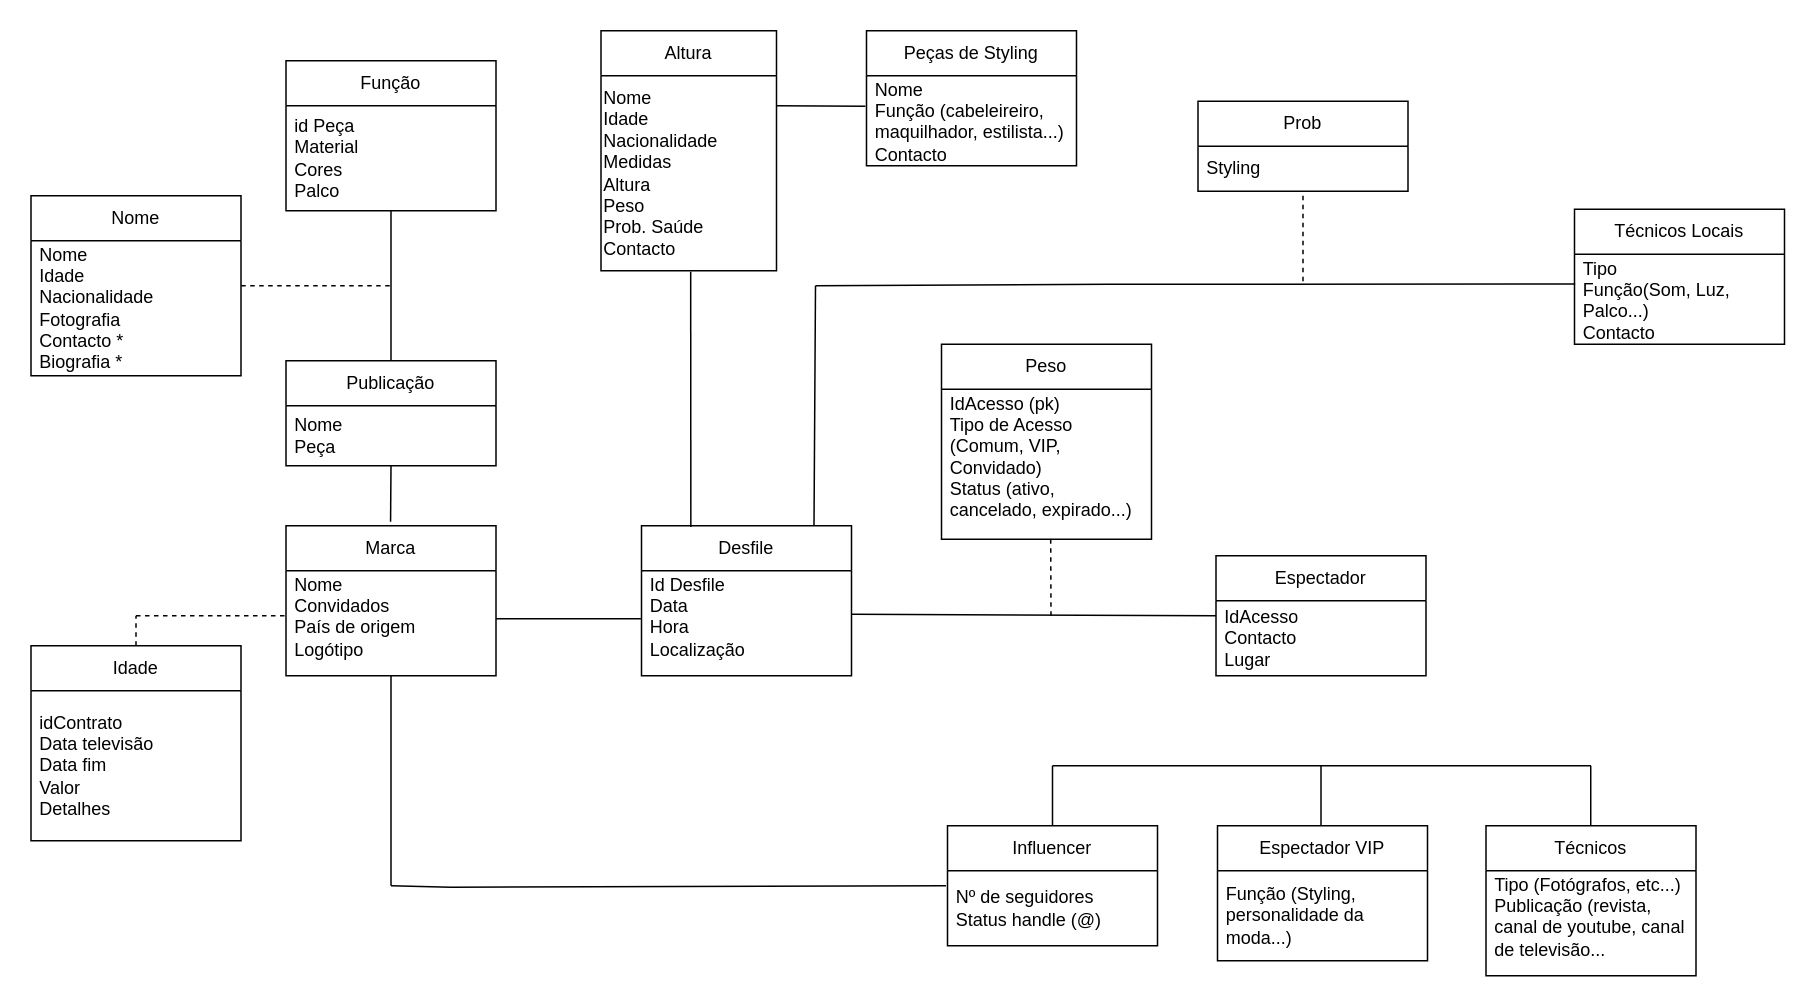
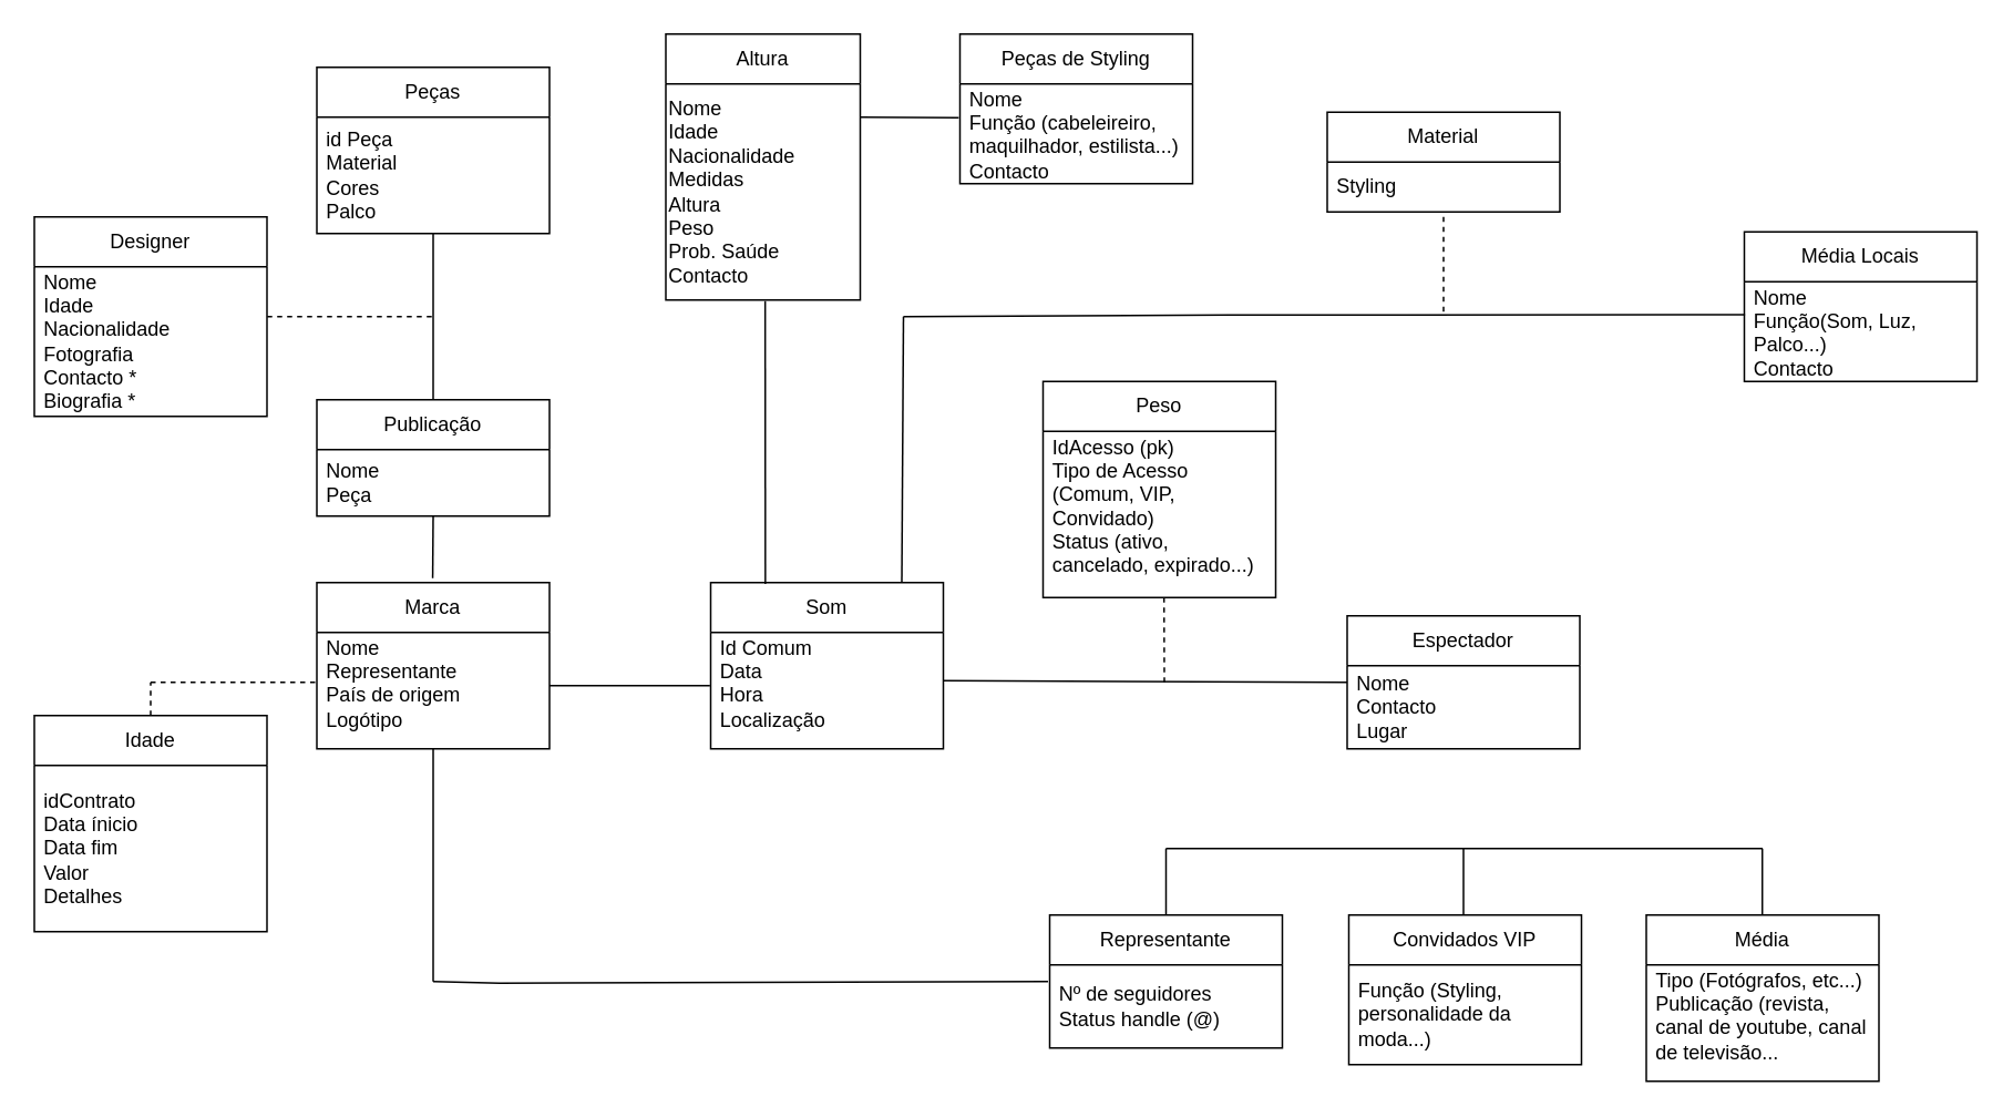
- <mxCell id="8" value="Função" style="swimlane;fontStyle=0;childLayout=stackLayout;horizontal=1;startSize=30;horizontalStack=0;resizeParent=1;resizeParentMax=0;resizeLast=0;collapsible=1;marginBottom=0;whiteSpace=wrap;html=1;" parent="1" vertex="1"><mxGeometry x="190" y="40" width="140" height="100" as="geometry" /></mxCell>
+ <mxCell id="8" value="Peças" style="swimlane;fontStyle=0;childLayout=stackLayout;horizontal=1;startSize=30;horizontalStack=0;resizeParent=1;resizeParentMax=0;resizeLast=0;collapsible=1;marginBottom=0;whiteSpace=wrap;html=1;" parent="1" vertex="1"><mxGeometry x="190" y="40" width="140" height="100" as="geometry" /></mxCell>
- <mxCell id="40" value="Prob" style="swimlane;fontStyle=0;childLayout=stackLayout;horizontal=1;startSize=30;horizontalStack=0;resizeParent=1;resizeParentMax=0;resizeLast=0;collapsible=1;marginBottom=0;whiteSpace=wrap;html=1;" parent="1" vertex="1"><mxGeometry x="798" y="67" width="140" height="60" as="geometry" /></mxCell>
+ <mxCell id="40" value="Material" style="swimlane;fontStyle=0;childLayout=stackLayout;horizontal=1;startSize=30;horizontalStack=0;resizeParent=1;resizeParentMax=0;resizeLast=0;collapsible=1;marginBottom=0;whiteSpace=wrap;html=1;" parent="1" vertex="1"><mxGeometry x="798" y="67" width="140" height="60" as="geometry" /></mxCell>
- <mxCell id="10" value="Nome" style="swimlane;fontStyle=0;childLayout=stackLayout;horizontal=1;startSize=30;horizontalStack=0;resizeParent=1;resizeParentMax=0;resizeLast=0;collapsible=1;marginBottom=0;whiteSpace=wrap;html=1;" parent="1" vertex="1"><mxGeometry x="20" y="130" width="140" height="120" as="geometry" /></mxCell>
+ <mxCell id="10" value="Designer" style="swimlane;fontStyle=0;childLayout=stackLayout;horizontal=1;startSize=30;horizontalStack=0;resizeParent=1;resizeParentMax=0;resizeLast=0;collapsible=1;marginBottom=0;whiteSpace=wrap;html=1;" parent="1" vertex="1"><mxGeometry x="20" y="130" width="140" height="120" as="geometry" /></mxCell>
- <mxCell id="37" value="Técnicos Locais" style="swimlane;fontStyle=0;childLayout=stackLayout;horizontal=1;startSize=30;horizontalStack=0;resizeParent=1;resizeParentMax=0;resizeLast=0;collapsible=1;marginBottom=0;whiteSpace=wrap;html=1;" parent="1" vertex="1"><mxGeometry x="1049" y="139" width="140" height="90" as="geometry" /></mxCell>
+ <mxCell id="37" value="Média Locais" style="swimlane;fontStyle=0;childLayout=stackLayout;horizontal=1;startSize=30;horizontalStack=0;resizeParent=1;resizeParentMax=0;resizeLast=0;collapsible=1;marginBottom=0;whiteSpace=wrap;html=1;" parent="1" vertex="1"><mxGeometry x="1049" y="139" width="140" height="90" as="geometry" /></mxCell>
- <mxCell id="38" value="Tipo&lt;div&gt;Função(Som, Luz, Palco...)&lt;/div&gt;&lt;div&gt;Contacto&lt;/div&gt;" style="text;strokeColor=none;fillColor=none;align=left;verticalAlign=middle;spacingLeft=4;spacingRight=4;overflow=hidden;points=[[0,0.5],[1,0.5]];portConstraint=eastwest;rotatable=0;whiteSpace=wrap;html=1;" parent="37" vertex="1"><mxGeometry y="30" width="140" height="60" as="geometry" /></mxCell>
+ <mxCell id="38" value="Nome&lt;div&gt;Função(Som, Luz, Palco...)&lt;/div&gt;&lt;div&gt;Contacto&lt;/div&gt;" style="text;strokeColor=none;fillColor=none;align=left;verticalAlign=middle;spacingLeft=4;spacingRight=4;overflow=hidden;points=[[0,0.5],[1,0.5]];portConstraint=eastwest;rotatable=0;whiteSpace=wrap;html=1;" parent="37" vertex="1"><mxGeometry y="30" width="140" height="60" as="geometry" /></mxCell>
- <mxCell id="4" value="Desfile" style="swimlane;fontStyle=0;childLayout=stackLayout;horizontal=1;startSize=30;horizontalStack=0;resizeParent=1;resizeParentMax=0;resizeLast=0;collapsible=1;marginBottom=0;whiteSpace=wrap;html=1;" parent="1" vertex="1"><mxGeometry x="427" y="350" width="140" height="100" as="geometry" /></mxCell>
+ <mxCell id="4" value="Som" style="swimlane;fontStyle=0;childLayout=stackLayout;horizontal=1;startSize=30;horizontalStack=0;resizeParent=1;resizeParentMax=0;resizeLast=0;collapsible=1;marginBottom=0;whiteSpace=wrap;html=1;" parent="1" vertex="1"><mxGeometry x="427" y="350" width="140" height="100" as="geometry" /></mxCell>
- <mxCell id="3" value="Nome&lt;div&gt;Convidados&amp;nbsp;&lt;/div&gt;&lt;div&gt;País de origem&lt;/div&gt;&lt;div&gt;Logótipo&lt;/div&gt;&lt;div&gt;&lt;br&gt;&lt;/div&gt;" style="text;strokeColor=none;fillColor=none;align=left;verticalAlign=middle;spacingLeft=4;spacingRight=4;overflow=hidden;points=[[0,0.5],[1,0.5]];portConstraint=eastwest;rotatable=0;whiteSpace=wrap;html=1;" parent="2" vertex="1"><mxGeometry y="30" width="140" height="70" as="geometry" /></mxCell>
+ <mxCell id="3" value="Nome&lt;div&gt;Representante&amp;nbsp;&lt;/div&gt;&lt;div&gt;País de origem&lt;/div&gt;&lt;div&gt;Logótipo&lt;/div&gt;&lt;div&gt;&lt;br&gt;&lt;/div&gt;" style="text;strokeColor=none;fillColor=none;align=left;verticalAlign=middle;spacingLeft=4;spacingRight=4;overflow=hidden;points=[[0,0.5],[1,0.5]];portConstraint=eastwest;rotatable=0;whiteSpace=wrap;html=1;" parent="2" vertex="1"><mxGeometry y="30" width="140" height="70" as="geometry" /></mxCell>
- <mxCell id="5" value="&lt;div&gt;&lt;span style=&quot;background-color: initial;&quot;&gt;Id Desfile&lt;/span&gt;&lt;br&gt;&lt;/div&gt;Data&amp;nbsp;&lt;div&gt;Hora&lt;/div&gt;&lt;div&gt;Localização&lt;/div&gt;&lt;div&gt;&lt;br&gt;&lt;/div&gt;" style="text;strokeColor=none;fillColor=none;align=left;verticalAlign=middle;spacingLeft=4;spacingRight=4;overflow=hidden;points=[[0,0.5],[1,0.5]];portConstraint=eastwest;rotatable=0;whiteSpace=wrap;html=1;" parent="4" vertex="1"><mxGeometry y="30" width="140" height="70" as="geometry" /></mxCell>
+ <mxCell id="5" value="&lt;div&gt;&lt;span style=&quot;background-color: initial;&quot;&gt;Id Comum&lt;/span&gt;&lt;br&gt;&lt;/div&gt;Data&amp;nbsp;&lt;div&gt;Hora&lt;/div&gt;&lt;div&gt;Localização&lt;/div&gt;&lt;div&gt;&lt;br&gt;&lt;/div&gt;" style="text;strokeColor=none;fillColor=none;align=left;verticalAlign=middle;spacingLeft=4;spacingRight=4;overflow=hidden;points=[[0,0.5],[1,0.5]];portConstraint=eastwest;rotatable=0;whiteSpace=wrap;html=1;" parent="4" vertex="1"><mxGeometry y="30" width="140" height="70" as="geometry" /></mxCell>
- <mxCell id="51" value="IdAcesso&lt;div&gt;Contacto&lt;/div&gt;&lt;div&gt;Lugar&lt;/div&gt;" style="text;strokeColor=none;fillColor=none;align=left;verticalAlign=middle;spacingLeft=4;spacingRight=4;overflow=hidden;points=[[0,0.5],[1,0.5]];portConstraint=eastwest;rotatable=0;whiteSpace=wrap;html=1;" vertex="1" parent="50"><mxGeometry y="30" width="140" height="50" as="geometry" /></mxCell>
+ <mxCell id="51" value="Nome&lt;div&gt;Contacto&lt;/div&gt;&lt;div&gt;Lugar&lt;/div&gt;" style="text;strokeColor=none;fillColor=none;align=left;verticalAlign=middle;spacingLeft=4;spacingRight=4;overflow=hidden;points=[[0,0.5],[1,0.5]];portConstraint=eastwest;rotatable=0;whiteSpace=wrap;html=1;" vertex="1" parent="50"><mxGeometry y="30" width="140" height="50" as="geometry" /></mxCell>
- <mxCell id="25" value="idContrato&lt;div&gt;Data televisão&lt;div&gt;Data fim&lt;br&gt;&lt;div&gt;Valor&lt;/div&gt;&lt;div&gt;Detalhes&lt;/div&gt;&lt;/div&gt;&lt;/div&gt;" style="text;strokeColor=none;fillColor=none;align=left;verticalAlign=middle;spacingLeft=4;spacingRight=4;overflow=hidden;points=[[0,0.5],[1,0.5]];portConstraint=eastwest;rotatable=0;whiteSpace=wrap;html=1;" parent="24" vertex="1"><mxGeometry y="30" width="140" height="100" as="geometry" /></mxCell>
+ <mxCell id="25" value="idContrato&lt;div&gt;Data ínicio&lt;div&gt;Data fim&lt;br&gt;&lt;div&gt;Valor&lt;/div&gt;&lt;div&gt;Detalhes&lt;/div&gt;&lt;/div&gt;&lt;/div&gt;" style="text;strokeColor=none;fillColor=none;align=left;verticalAlign=middle;spacingLeft=4;spacingRight=4;overflow=hidden;points=[[0,0.5],[1,0.5]];portConstraint=eastwest;rotatable=0;whiteSpace=wrap;html=1;" parent="24" vertex="1"><mxGeometry y="30" width="140" height="100" as="geometry" /></mxCell>
- <mxCell id="19" value="Influencer" style="swimlane;fontStyle=0;childLayout=stackLayout;horizontal=1;startSize=30;horizontalStack=0;resizeParent=1;resizeParentMax=0;resizeLast=0;collapsible=1;marginBottom=0;whiteSpace=wrap;html=1;" parent="1" vertex="1"><mxGeometry x="631" y="550" width="140" height="80" as="geometry" /></mxCell>
+ <mxCell id="19" value="Representante" style="swimlane;fontStyle=0;childLayout=stackLayout;horizontal=1;startSize=30;horizontalStack=0;resizeParent=1;resizeParentMax=0;resizeLast=0;collapsible=1;marginBottom=0;whiteSpace=wrap;html=1;" parent="1" vertex="1"><mxGeometry x="631" y="550" width="140" height="80" as="geometry" /></mxCell>
- <mxCell id="27" value="Espectador VIP" style="swimlane;fontStyle=0;childLayout=stackLayout;horizontal=1;startSize=30;horizontalStack=0;resizeParent=1;resizeParentMax=0;resizeLast=0;collapsible=1;marginBottom=0;whiteSpace=wrap;html=1;" parent="1" vertex="1"><mxGeometry x="811" y="550" width="140" height="90" as="geometry" /></mxCell>
+ <mxCell id="27" value="Convidados VIP" style="swimlane;fontStyle=0;childLayout=stackLayout;horizontal=1;startSize=30;horizontalStack=0;resizeParent=1;resizeParentMax=0;resizeLast=0;collapsible=1;marginBottom=0;whiteSpace=wrap;html=1;" parent="1" vertex="1"><mxGeometry x="811" y="550" width="140" height="90" as="geometry" /></mxCell>
- <mxCell id="31" value="Técnicos" style="swimlane;fontStyle=0;childLayout=stackLayout;horizontal=1;startSize=30;horizontalStack=0;resizeParent=1;resizeParentMax=0;resizeLast=0;collapsible=1;marginBottom=0;whiteSpace=wrap;html=1;" parent="1" vertex="1"><mxGeometry x="990" y="550" width="140" height="100" as="geometry" /></mxCell>
+ <mxCell id="31" value="Média" style="swimlane;fontStyle=0;childLayout=stackLayout;horizontal=1;startSize=30;horizontalStack=0;resizeParent=1;resizeParentMax=0;resizeLast=0;collapsible=1;marginBottom=0;whiteSpace=wrap;html=1;" parent="1" vertex="1"><mxGeometry x="990" y="550" width="140" height="100" as="geometry" /></mxCell>
